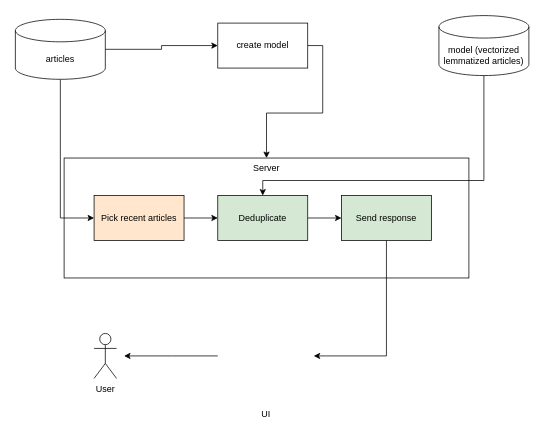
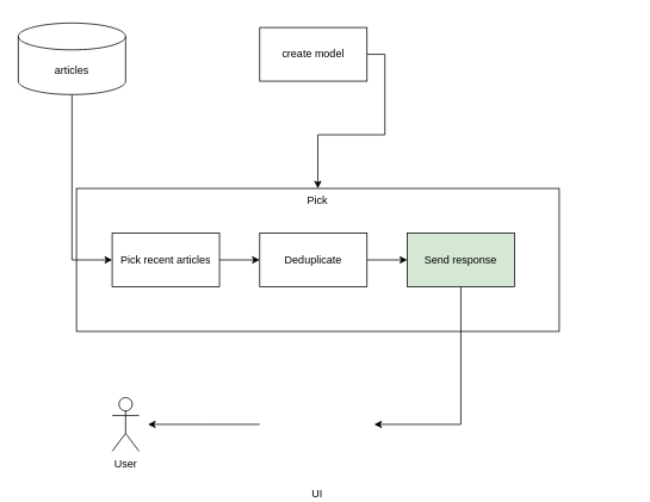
- <mxCell id="9" value="model (vectorized lemmatized articles)" style="shape=cylinder3;whiteSpace=wrap;html=1;boundedLbl=1;backgroundOutline=1;size=15;" vertex="1" parent="1"><mxGeometry x="585" y="20" width="120" height="80" as="geometry" /></mxCell>
- <mxCell id="6" style="edgeStyle=orthogonalEdgeStyle;rounded=0;orthogonalLoop=1;jettySize=auto;html=1;exitX=1;exitY=0.5;exitDx=0;exitDy=0;exitPerimeter=0;" edge="1" parent="1" source="7" target="4"><mxGeometry relative="1" as="geometry" /></mxCell>
- <mxCell id="2" value="Server" style="rounded=0;whiteSpace=wrap;html=1;verticalAlign=top;" vertex="1" parent="1"><mxGeometry x="85" y="210" width="540" height="160" as="geometry" /></mxCell>
+ <mxCell id="2" value="Pick" style="rounded=0;whiteSpace=wrap;html=1;verticalAlign=top;" vertex="1" parent="1"><mxGeometry x="85" y="210" width="540" height="160" as="geometry" /></mxCell>
- <mxCell id="8" style="edgeStyle=orthogonalEdgeStyle;rounded=0;orthogonalLoop=1;jettySize=auto;html=1;exitX=0.5;exitY=1;exitDx=0;exitDy=0;exitPerimeter=0;entryX=0.5;entryY=0;entryDx=0;entryDy=0;" edge="1" parent="1" source="9" target="13"><mxGeometry relative="1" as="geometry"><Array as="points"><mxPoint x="645" y="240" /><mxPoint x="350" y="240" /></Array></mxGeometry></mxCell>
- <mxCell id="11" value="Pick recent articles" style="rounded=0;whiteSpace=wrap;html=1;verticalAlign=middle;fillColor=#ffe6cc;" vertex="1" parent="1"><mxGeometry x="125" y="260" width="120" height="60" as="geometry" /></mxCell>
+ <mxCell id="11" value="Pick recent articles" style="rounded=0;whiteSpace=wrap;html=1;verticalAlign=middle;" vertex="1" parent="1"><mxGeometry x="125" y="260" width="120" height="60" as="geometry" /></mxCell>
- <mxCell id="13" value="Deduplicate" style="rounded=0;whiteSpace=wrap;html=1;verticalAlign=middle;fillColor=#d5e8d4;" vertex="1" parent="1"><mxGeometry x="290" y="260" width="120" height="60" as="geometry" /></mxCell>
+ <mxCell id="13" value="Deduplicate" style="rounded=0;whiteSpace=wrap;html=1;verticalAlign=middle;" vertex="1" parent="1"><mxGeometry x="290" y="260" width="120" height="60" as="geometry" /></mxCell>
